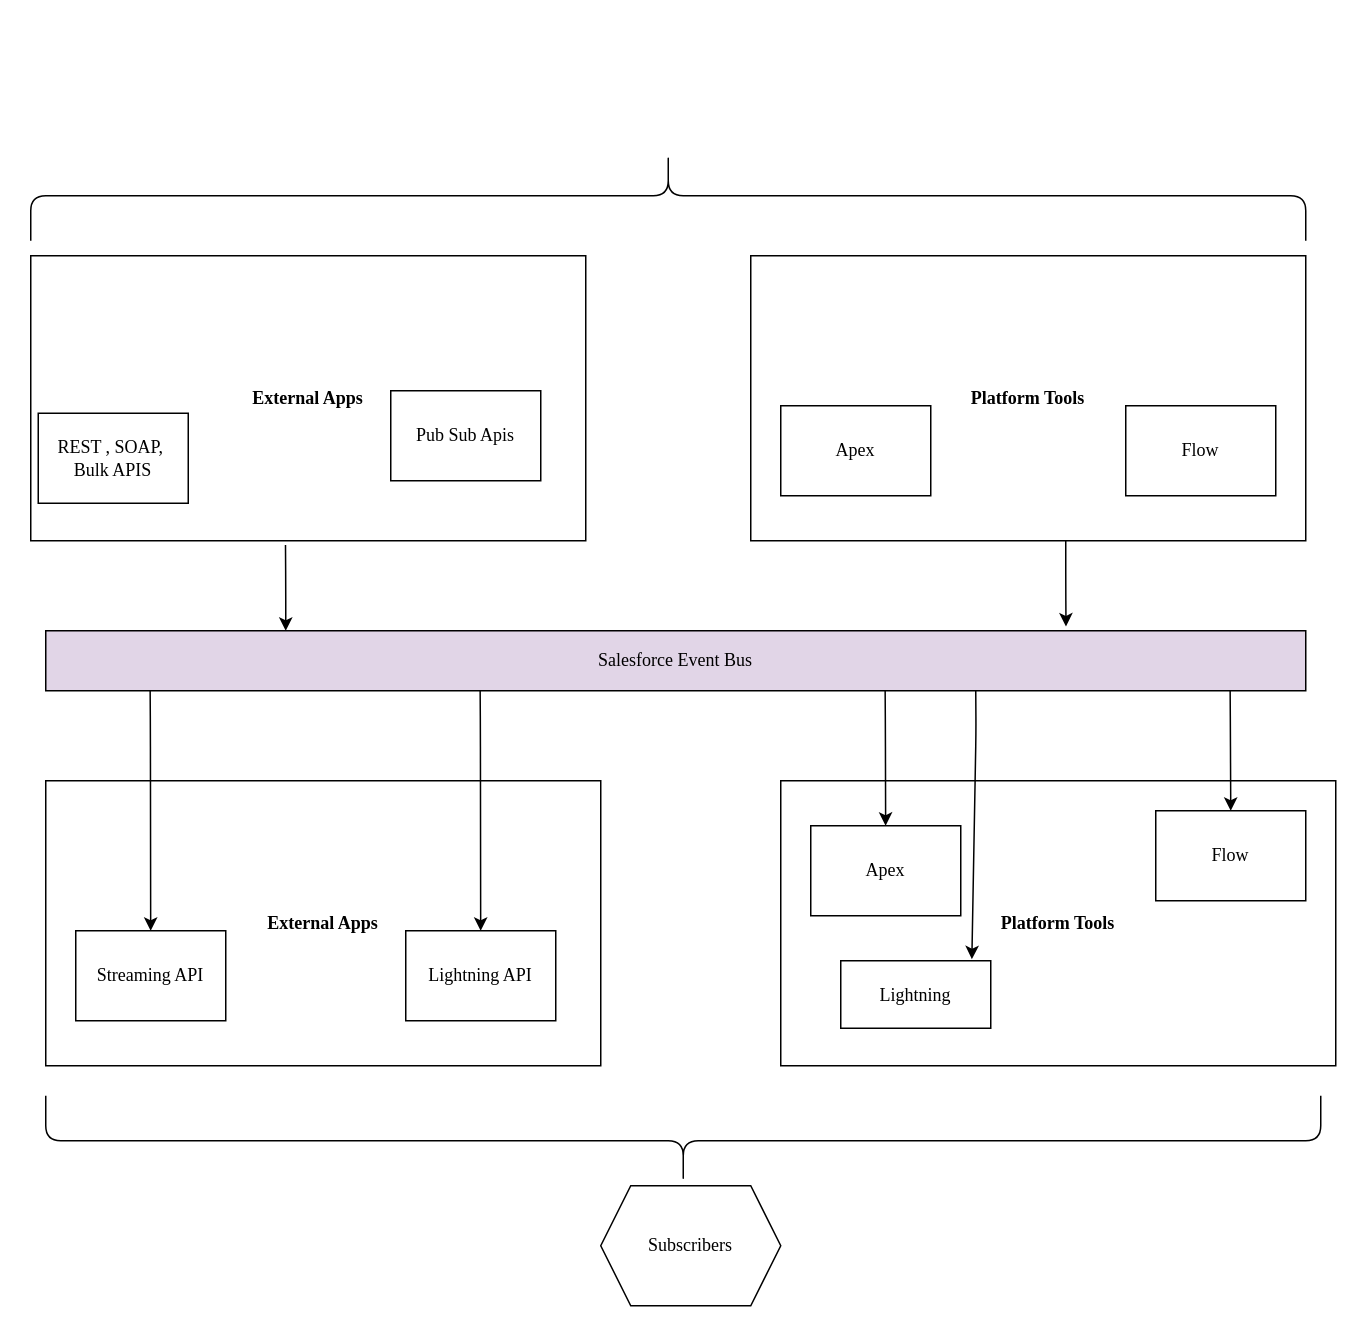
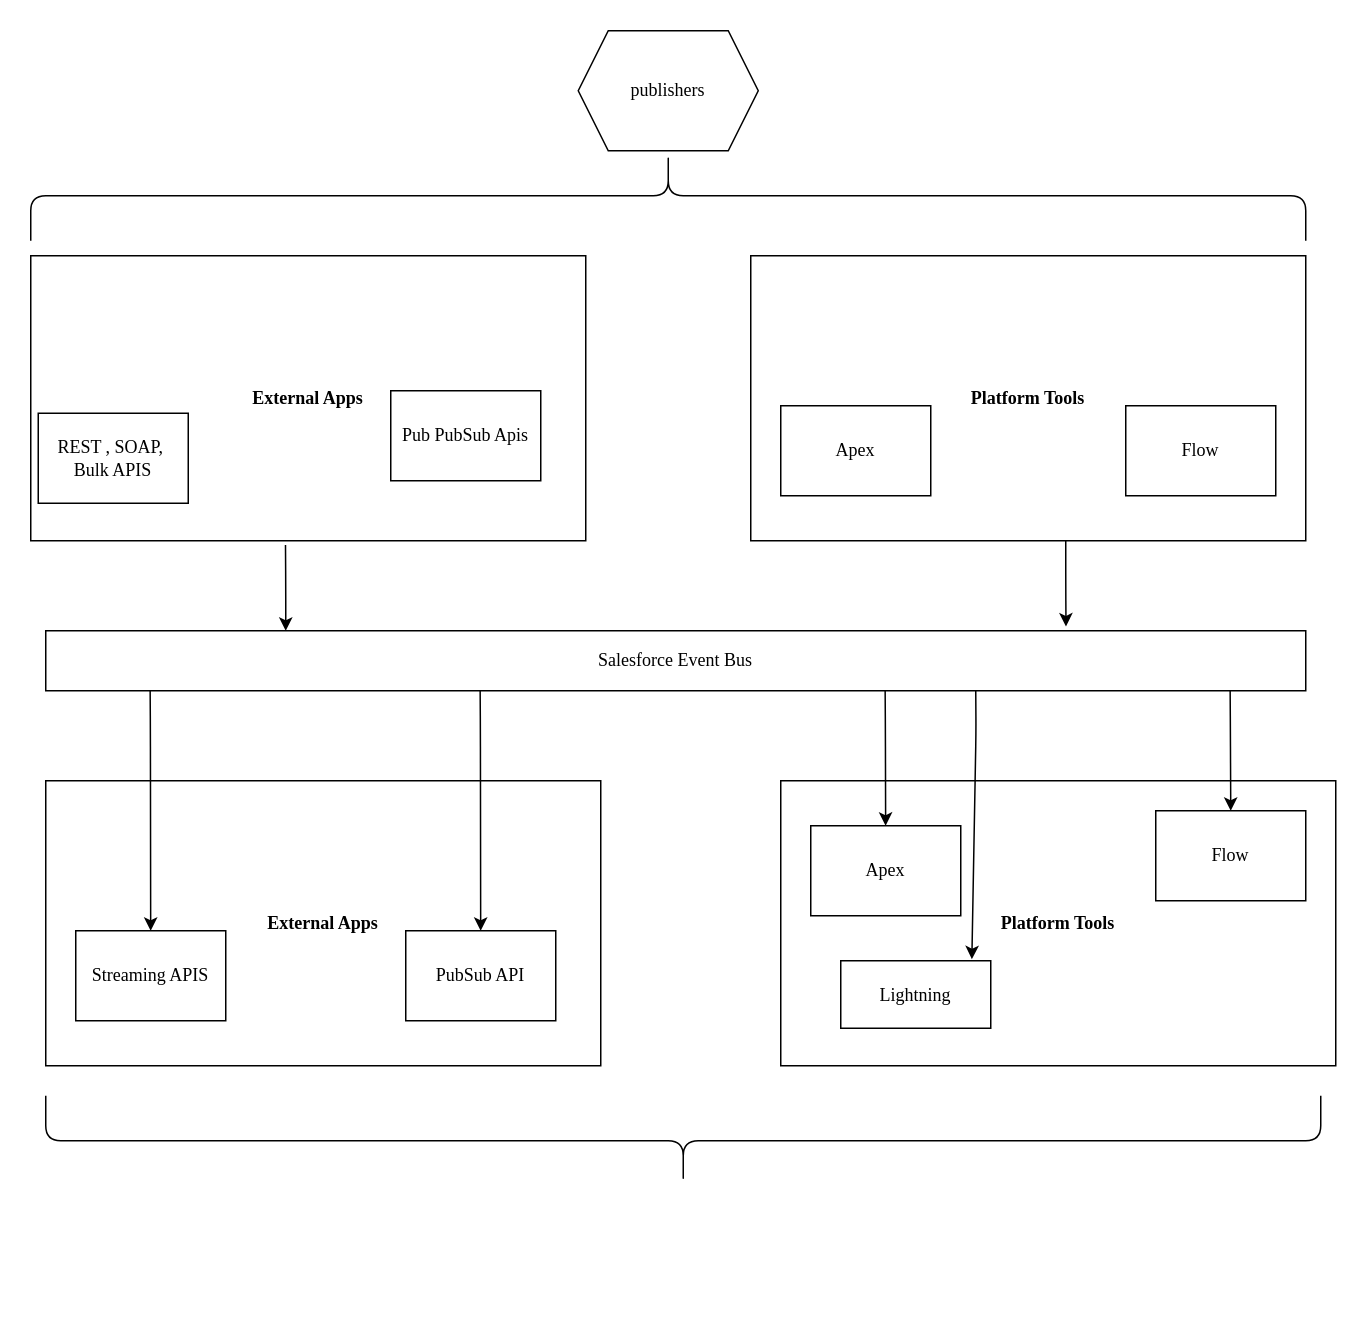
+ <mxCell id="23" value="publishers" style="shape=hexagon;perimeter=hexagonPerimeter2;whiteSpace=wrap;html=1;fixedSize=1;fontFamily=Times New Roman;" vertex="1" parent="1"><mxGeometry x="385" y="20" width="120" height="80" as="geometry" /></mxCell>
- <mxCell id="4" value="Pub Sub Apis" style="rounded=0;whiteSpace=wrap;html=1;fontFamily=Times New Roman;" vertex="1" parent="1"><mxGeometry x="260" y="260" width="100" height="60" as="geometry" /></mxCell>
+ <mxCell id="4" value="Pub PubSub Apis" style="rounded=0;whiteSpace=wrap;html=1;fontFamily=Times New Roman;" vertex="1" parent="1"><mxGeometry x="260" y="260" width="100" height="60" as="geometry" /></mxCell>
- <mxCell id="10" value="Salesforce Event Bus" style="rounded=0;whiteSpace=wrap;html=1;fontFamily=Times New Roman;fillColor=#e1d5e7;" vertex="1" parent="1"><mxGeometry x="30" y="420" width="840" height="40" as="geometry" /></mxCell>
+ <mxCell id="10" value="Salesforce Event Bus" style="rounded=0;whiteSpace=wrap;html=1;fontFamily=Times New Roman;" vertex="1" parent="1"><mxGeometry x="30" y="420" width="840" height="40" as="geometry" /></mxCell>
- <mxCell id="12" value="Streaming API" style="rounded=0;whiteSpace=wrap;html=1;fontFamily=Times New Roman;" vertex="1" parent="1"><mxGeometry x="50" y="620" width="100" height="60" as="geometry" /></mxCell>
+ <mxCell id="12" value="Streaming APIS" style="rounded=0;whiteSpace=wrap;html=1;fontFamily=Times New Roman;" vertex="1" parent="1"><mxGeometry x="50" y="620" width="100" height="60" as="geometry" /></mxCell>
- <mxCell id="13" value="Lightning API" style="rounded=0;whiteSpace=wrap;html=1;fontFamily=Times New Roman;" vertex="1" parent="1"><mxGeometry x="270" y="620" width="100" height="60" as="geometry" /></mxCell>
+ <mxCell id="13" value="PubSub API" style="rounded=0;whiteSpace=wrap;html=1;fontFamily=Times New Roman;" vertex="1" parent="1"><mxGeometry x="270" y="620" width="100" height="60" as="geometry" /></mxCell>
- <mxCell id="24" value="Subscribers" style="shape=hexagon;perimeter=hexagonPerimeter2;whiteSpace=wrap;html=1;fixedSize=1;fontFamily=Times New Roman;" vertex="1" parent="1"><mxGeometry x="400" y="790" width="120" height="80" as="geometry" /></mxCell>
